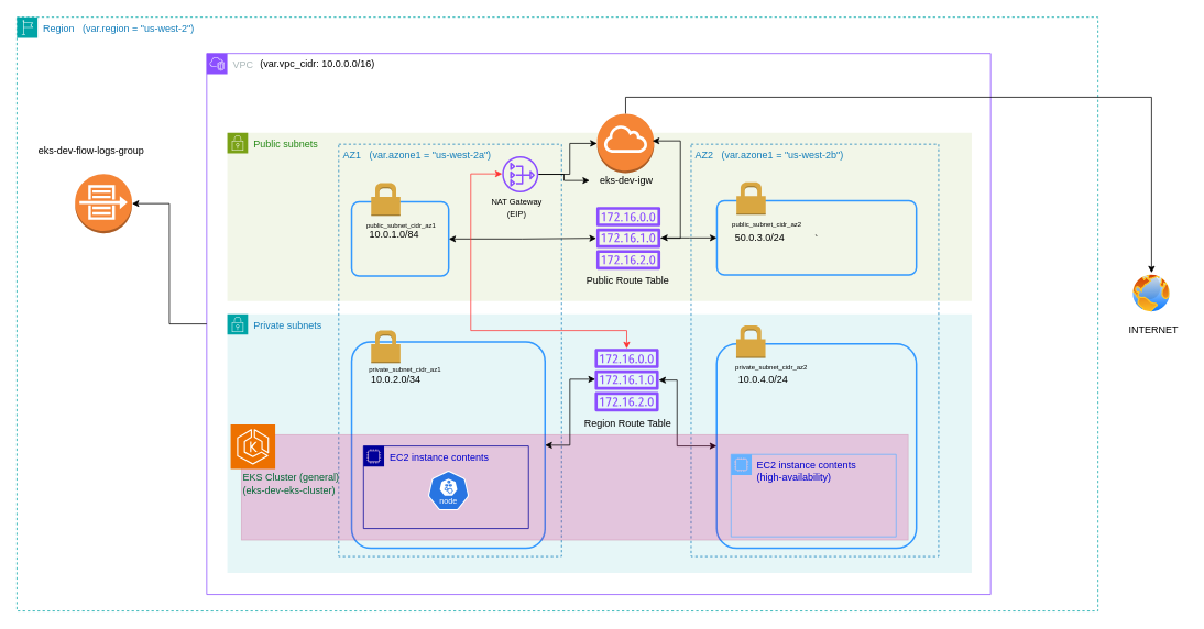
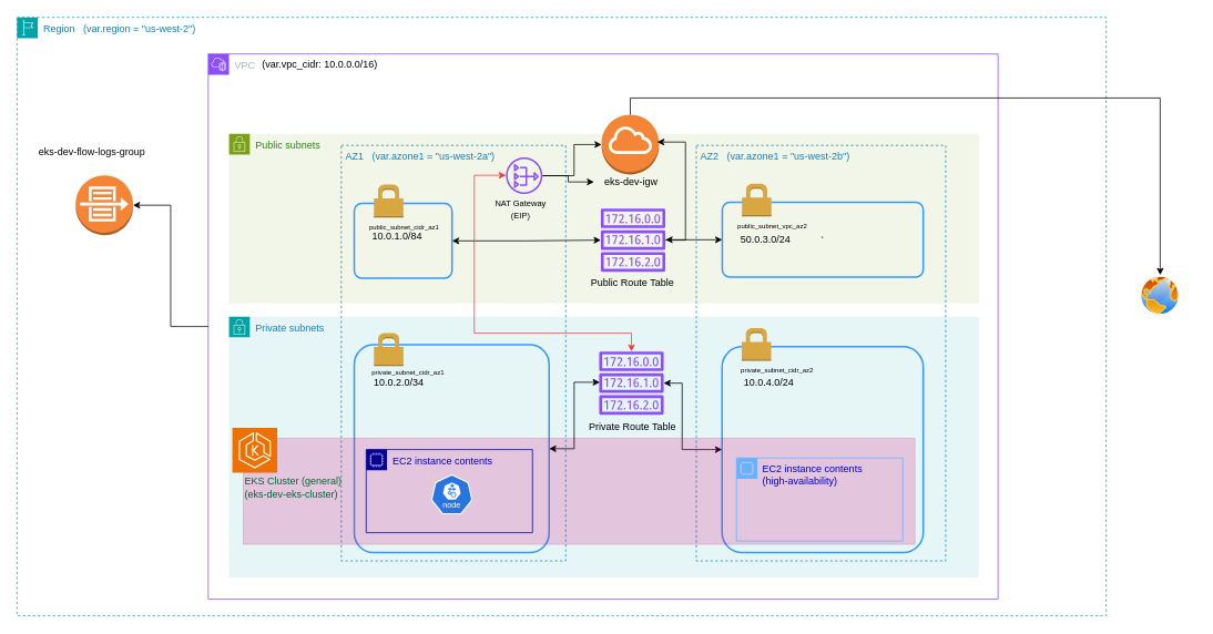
- <mxCell id="35" value="&lt;font style=&quot;font-size: 8px;&quot; color=&quot;#000000&quot;&gt;public_subnet_cidr_az2&lt;/font&gt;" style="text;html=1;align=left;verticalAlign=middle;whiteSpace=wrap;rounded=0;container=0;" vertex="1" parent="3"><mxGeometry x="635.428" y="195.399" width="100.455" height="21.387" as="geometry" /></mxCell>
+ <mxCell id="35" value="&lt;font style=&quot;font-size: 8px;&quot; color=&quot;#000000&quot;&gt;public_subnet_vpc_az2&lt;/font&gt;" style="text;html=1;align=left;verticalAlign=middle;whiteSpace=wrap;rounded=0;container=0;" vertex="1" parent="3"><mxGeometry x="635.428" y="195.399" width="100.455" height="21.387" as="geometry" /></mxCell>
- <mxCell id="55" value="INTERNET" style="text;html=1;align=center;verticalAlign=middle;resizable=0;points=[];autosize=1;strokeColor=none;fillColor=none;" vertex="1" parent="53"><mxGeometry y="55" width="80" height="30" as="geometry" /></mxCell>
- <mxCell id="40" value="&lt;font color=&quot;#000000&quot;&gt;Region Route Table&lt;/font&gt;" style="text;html=1;align=center;verticalAlign=middle;resizable=0;points=[];autosize=1;strokeColor=none;fillColor=none;" vertex="1" parent="3"><mxGeometry x="445" y="434.26" width="130" height="30" as="geometry" /></mxCell>
+ <mxCell id="40" value="&lt;font color=&quot;#000000&quot;&gt;Private Route Table&lt;/font&gt;" style="text;html=1;align=center;verticalAlign=middle;resizable=0;points=[];autosize=1;strokeColor=none;fillColor=none;" vertex="1" parent="3"><mxGeometry x="445" y="434.26" width="130" height="30" as="geometry" /></mxCell>
